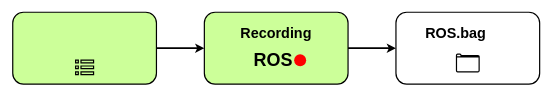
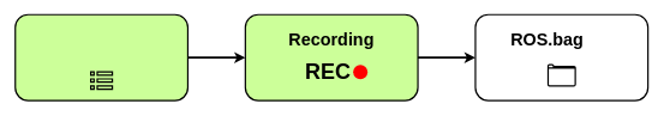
- <mxCell id="7" value="&lt;font size=&quot;1&quot; color=&quot;#000000&quot;&gt;&lt;b style=&quot;font-size: 30px;&quot;&gt;ROS&lt;/b&gt;&lt;/font&gt;" style="text;html=1;strokeColor=none;fillColor=none;align=center;verticalAlign=middle;whiteSpace=wrap;rounded=0;fontSize=12;fontFamily=Helvetica;fontColor=default;movable=1;resizable=1;rotatable=1;deletable=1;editable=1;locked=0;connectable=1;" parent="6" vertex="1"><mxGeometry width="110" height="80" as="geometry" /></mxCell>
+ <mxCell id="7" value="&lt;font size=&quot;1&quot; color=&quot;#000000&quot;&gt;&lt;b style=&quot;font-size: 30px;&quot;&gt;REC&lt;/b&gt;&lt;/font&gt;" style="text;html=1;strokeColor=none;fillColor=none;align=center;verticalAlign=middle;whiteSpace=wrap;rounded=0;fontSize=12;fontFamily=Helvetica;fontColor=default;movable=1;resizable=1;rotatable=1;deletable=1;editable=1;locked=0;connectable=1;" parent="6" vertex="1"><mxGeometry width="110" height="80" as="geometry" /></mxCell>
